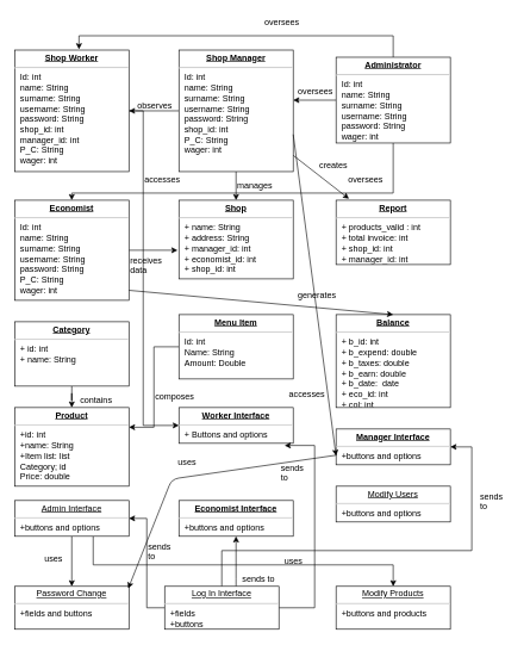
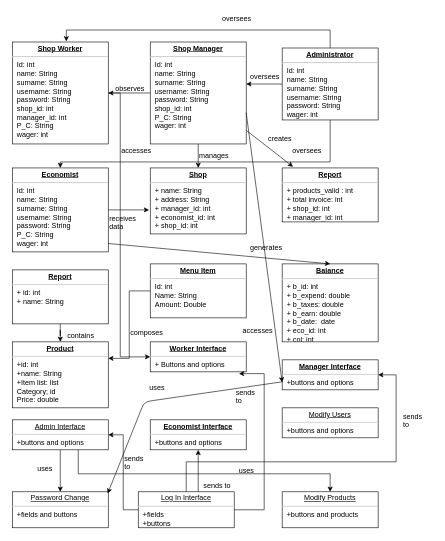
- <mxCell id="17" value="&lt;p style=&quot;margin: 0px ; margin-top: 4px ; text-align: center ; text-decoration: underline&quot;&gt;&lt;b&gt;Category&lt;/b&gt;&lt;/p&gt;&lt;hr&gt;&lt;p style=&quot;margin: 0px ; margin-left: 8px&quot;&gt;+ id: int&lt;br&gt;+ name: String&lt;br&gt;&lt;/p&gt;&lt;div&gt;&lt;br&gt;&lt;/div&gt;" style="verticalAlign=top;align=left;overflow=fill;fontSize=12;fontFamily=Helvetica;html=1;" vertex="1" parent="1"><mxGeometry x="20" y="449" width="160" height="90" as="geometry" /></mxCell>
+ <mxCell id="17" value="&lt;p style=&quot;margin: 0px ; margin-top: 4px ; text-align: center ; text-decoration: underline&quot;&gt;&lt;b&gt;Report&lt;/b&gt;&lt;/p&gt;&lt;hr&gt;&lt;p style=&quot;margin: 0px ; margin-left: 8px&quot;&gt;+ id: int&lt;br&gt;+ name: String&lt;br&gt;&lt;/p&gt;&lt;div&gt;&lt;br&gt;&lt;/div&gt;" style="verticalAlign=top;align=left;overflow=fill;fontSize=12;fontFamily=Helvetica;html=1;" vertex="1" parent="1"><mxGeometry x="20" y="449" width="160" height="90" as="geometry" /></mxCell>
